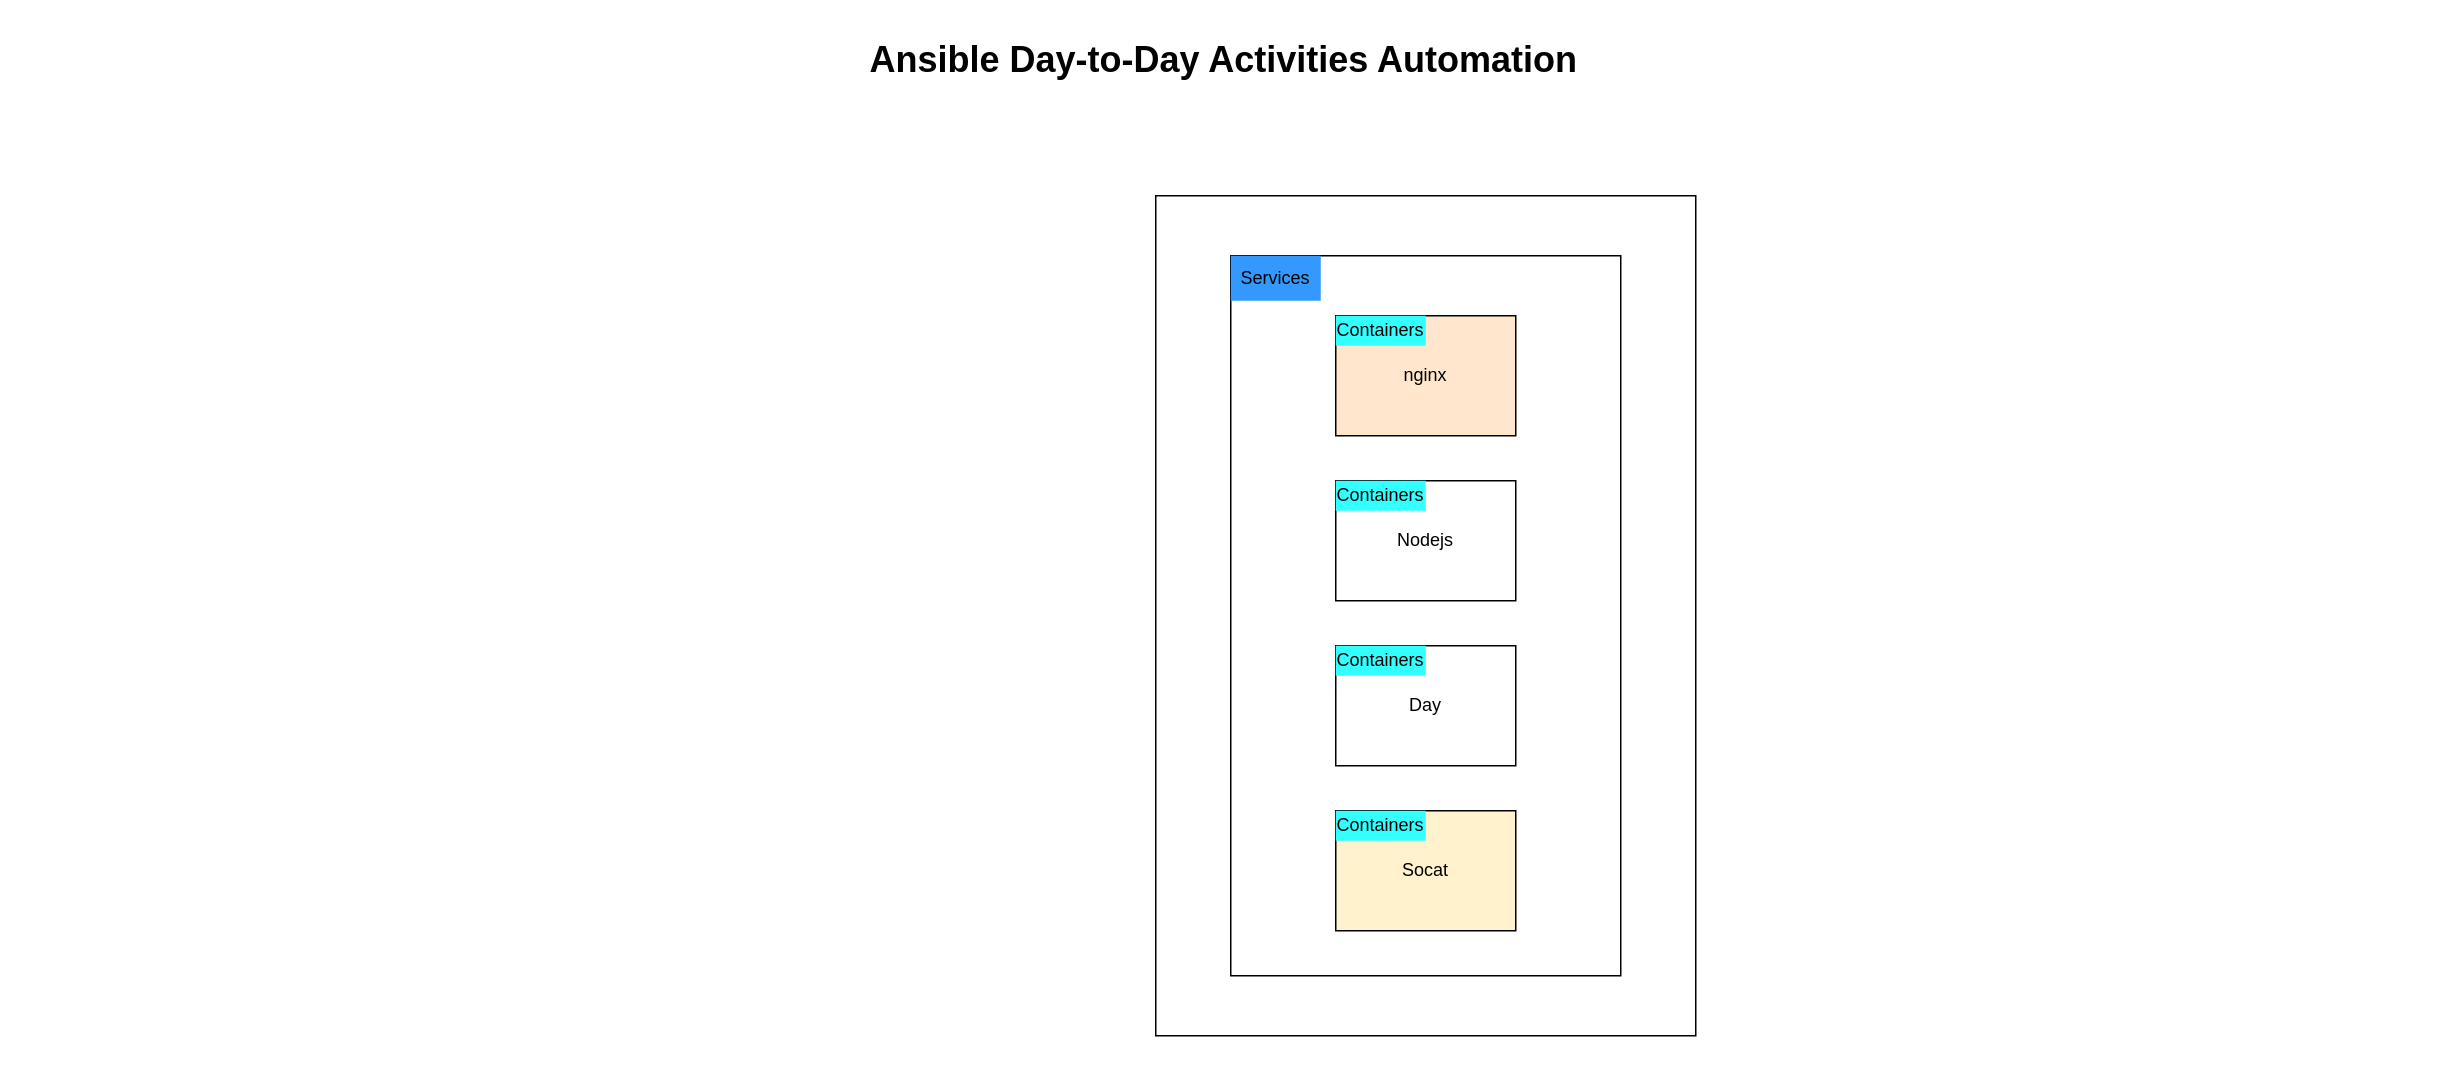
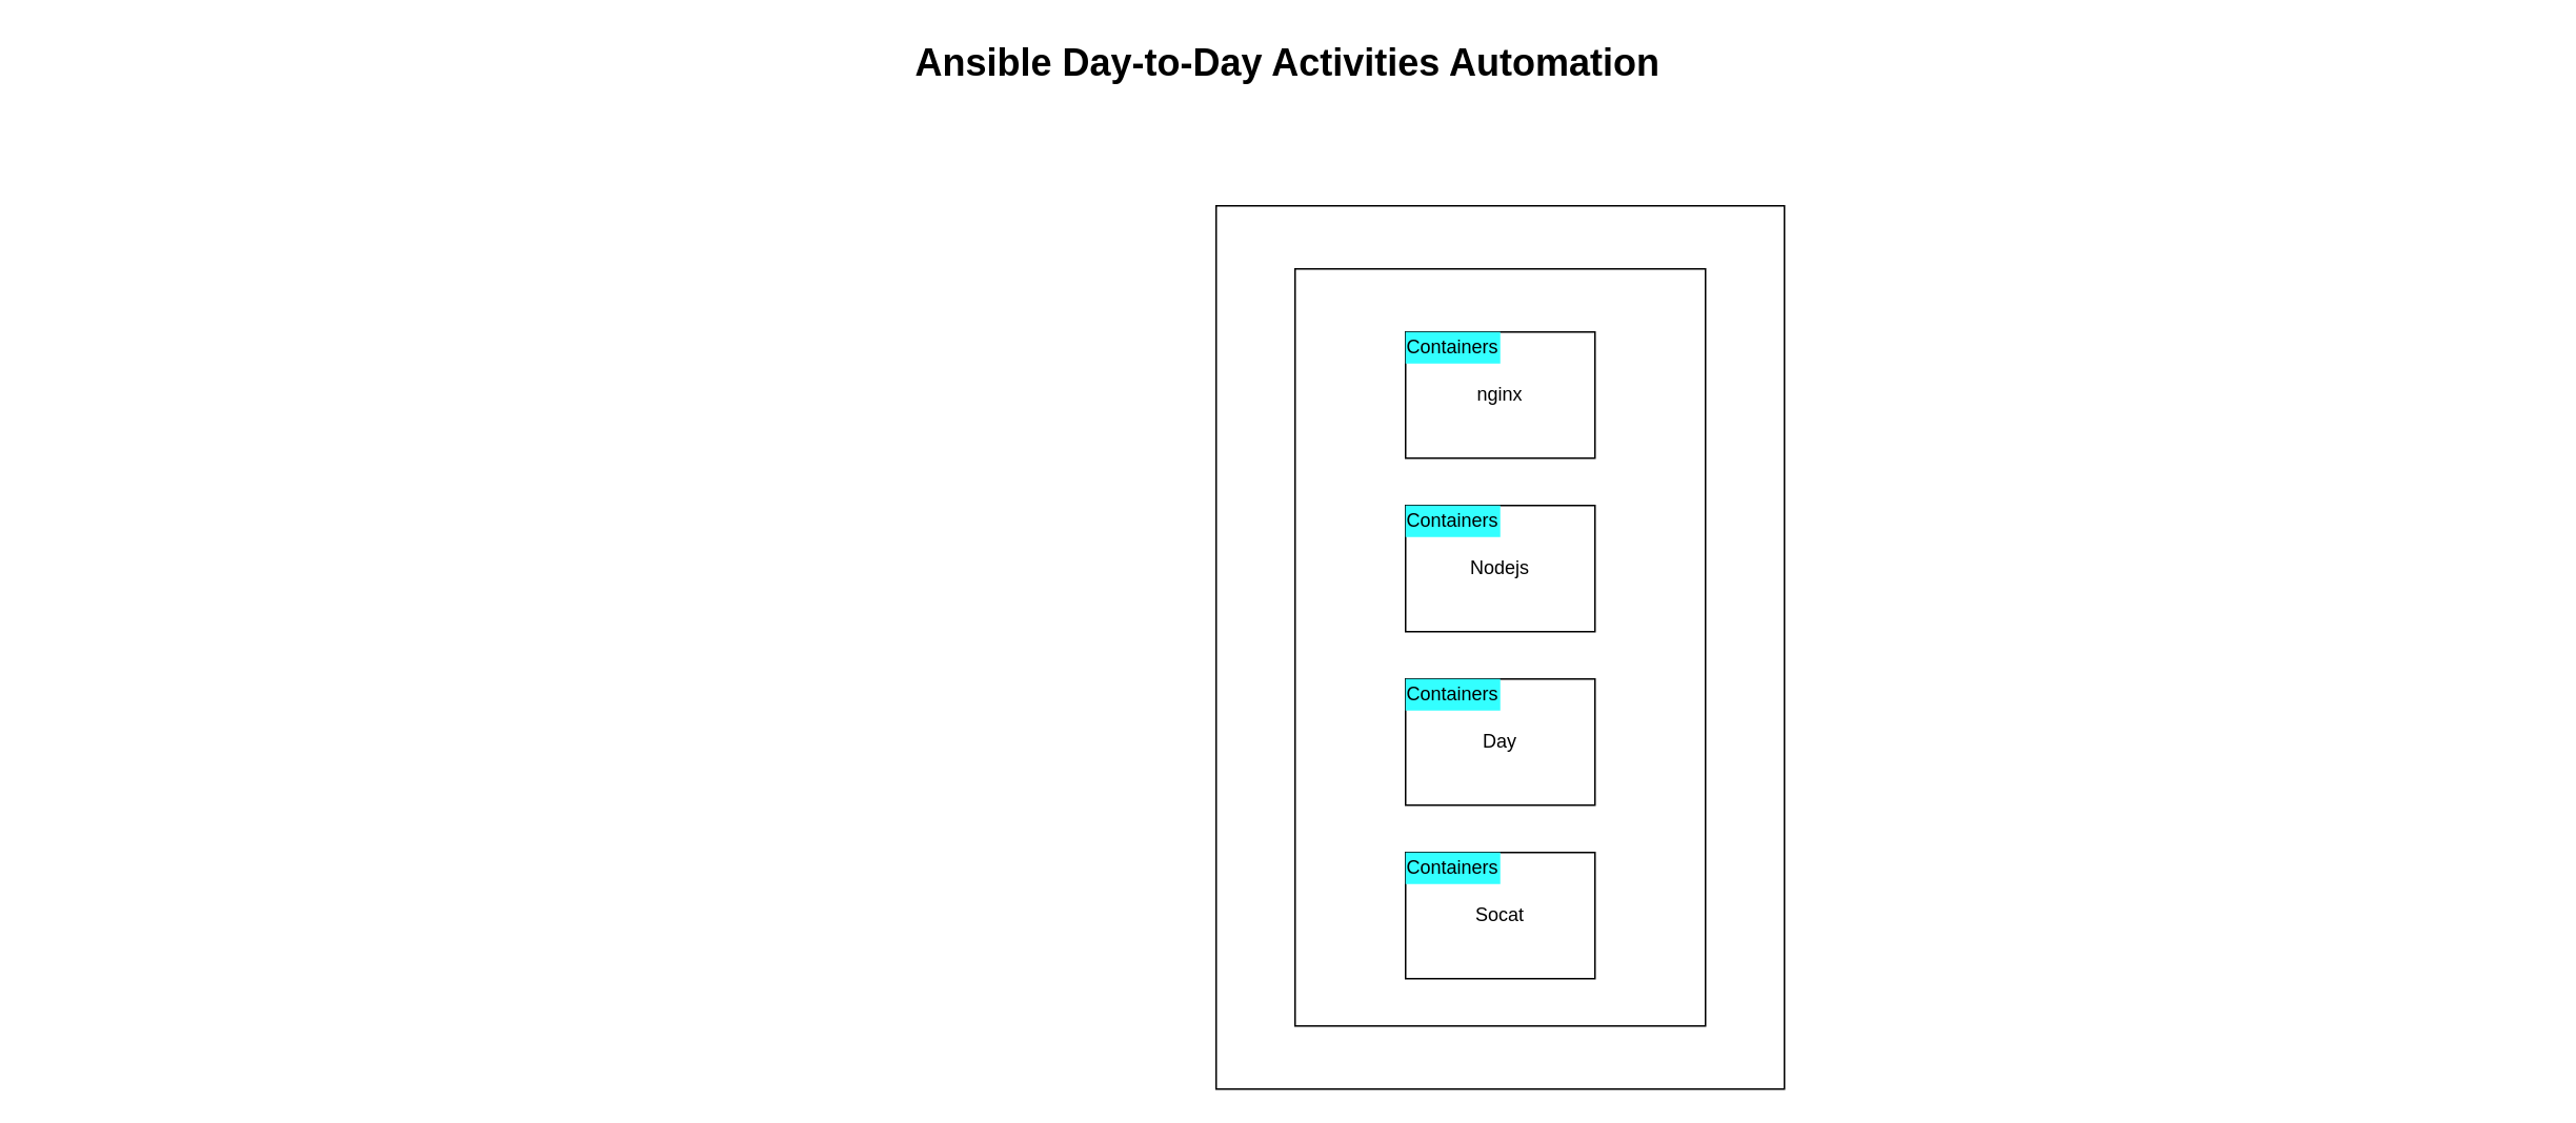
- <mxCell id="6" value="Services" style="text;html=1;align=center;verticalAlign=middle;whiteSpace=wrap;rounded=0;fillColor=#3399FF;" parent="1" vertex="1"><mxGeometry x="820" y="170" width="60" height="30" as="geometry" /></mxCell>
- <mxCell id="5" value="nginx" style="rounded=0;whiteSpace=wrap;html=1;fillColor=#ffe6cc;" parent="1" vertex="1"><mxGeometry x="890" y="210" width="120" height="80" as="geometry" /></mxCell>
+ <mxCell id="5" value="nginx" style="rounded=0;whiteSpace=wrap;html=1;" parent="1" vertex="1"><mxGeometry x="890" y="210" width="120" height="80" as="geometry" /></mxCell>
- <mxCell id="12" value="Socat" style="rounded=0;whiteSpace=wrap;html=1;fillColor=#fff2cc;" parent="1" vertex="1"><mxGeometry x="890" y="540" width="120" height="80" as="geometry" /></mxCell>
+ <mxCell id="12" value="Socat" style="rounded=0;whiteSpace=wrap;html=1;" parent="1" vertex="1"><mxGeometry x="890" y="540" width="120" height="80" as="geometry" /></mxCell>
